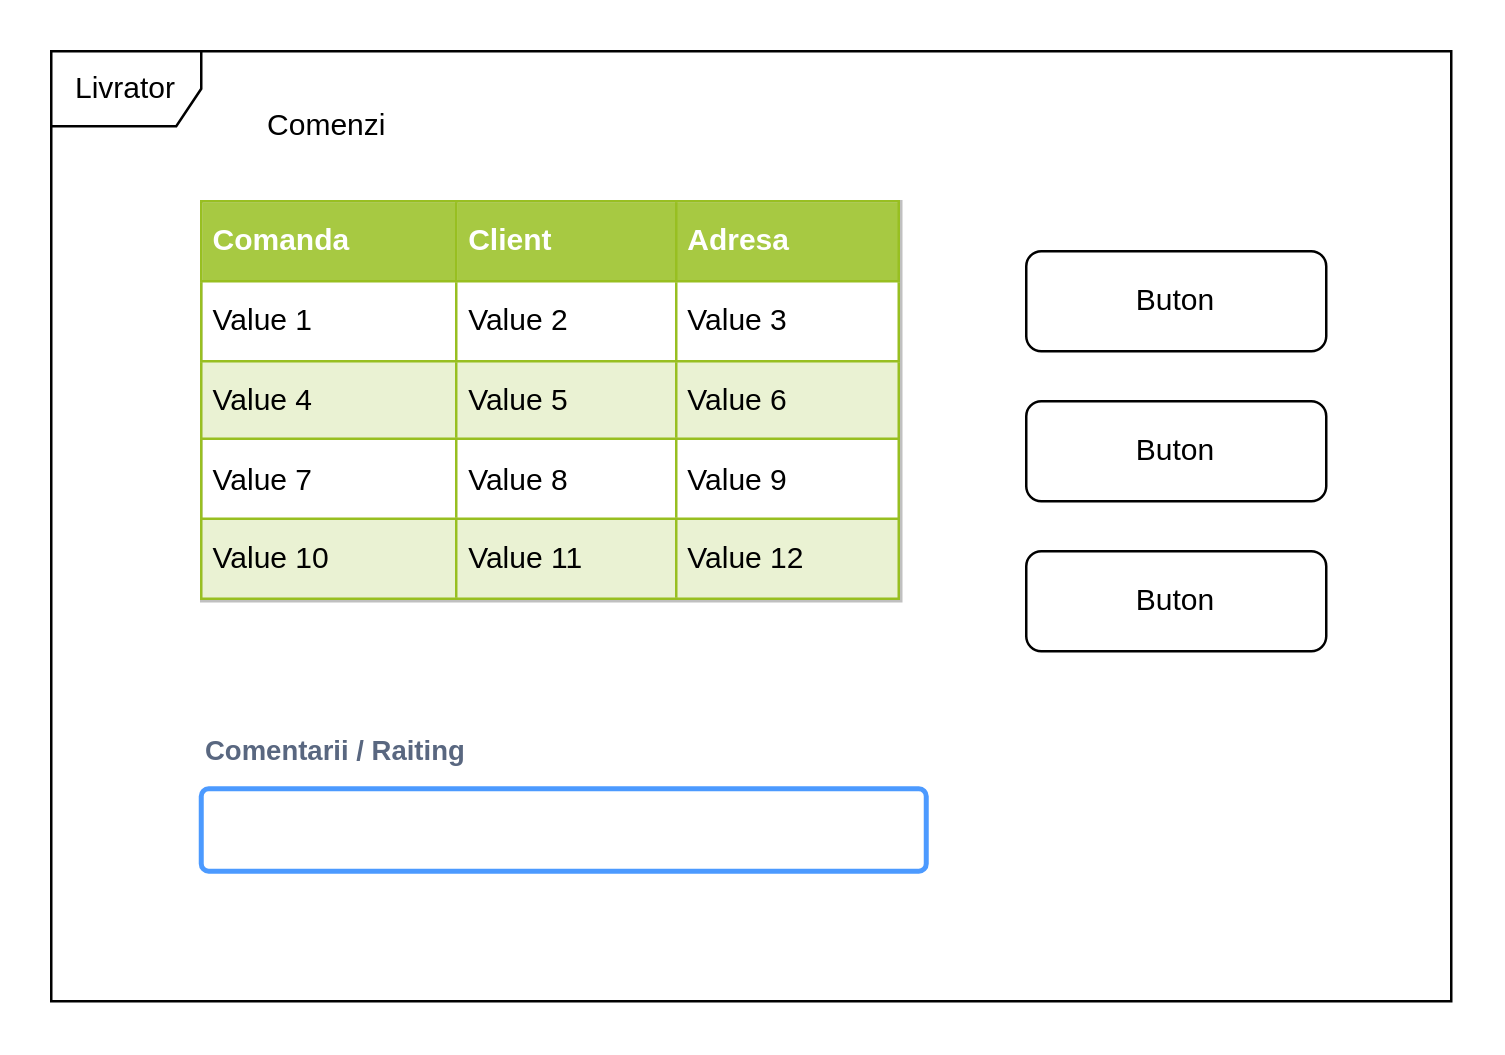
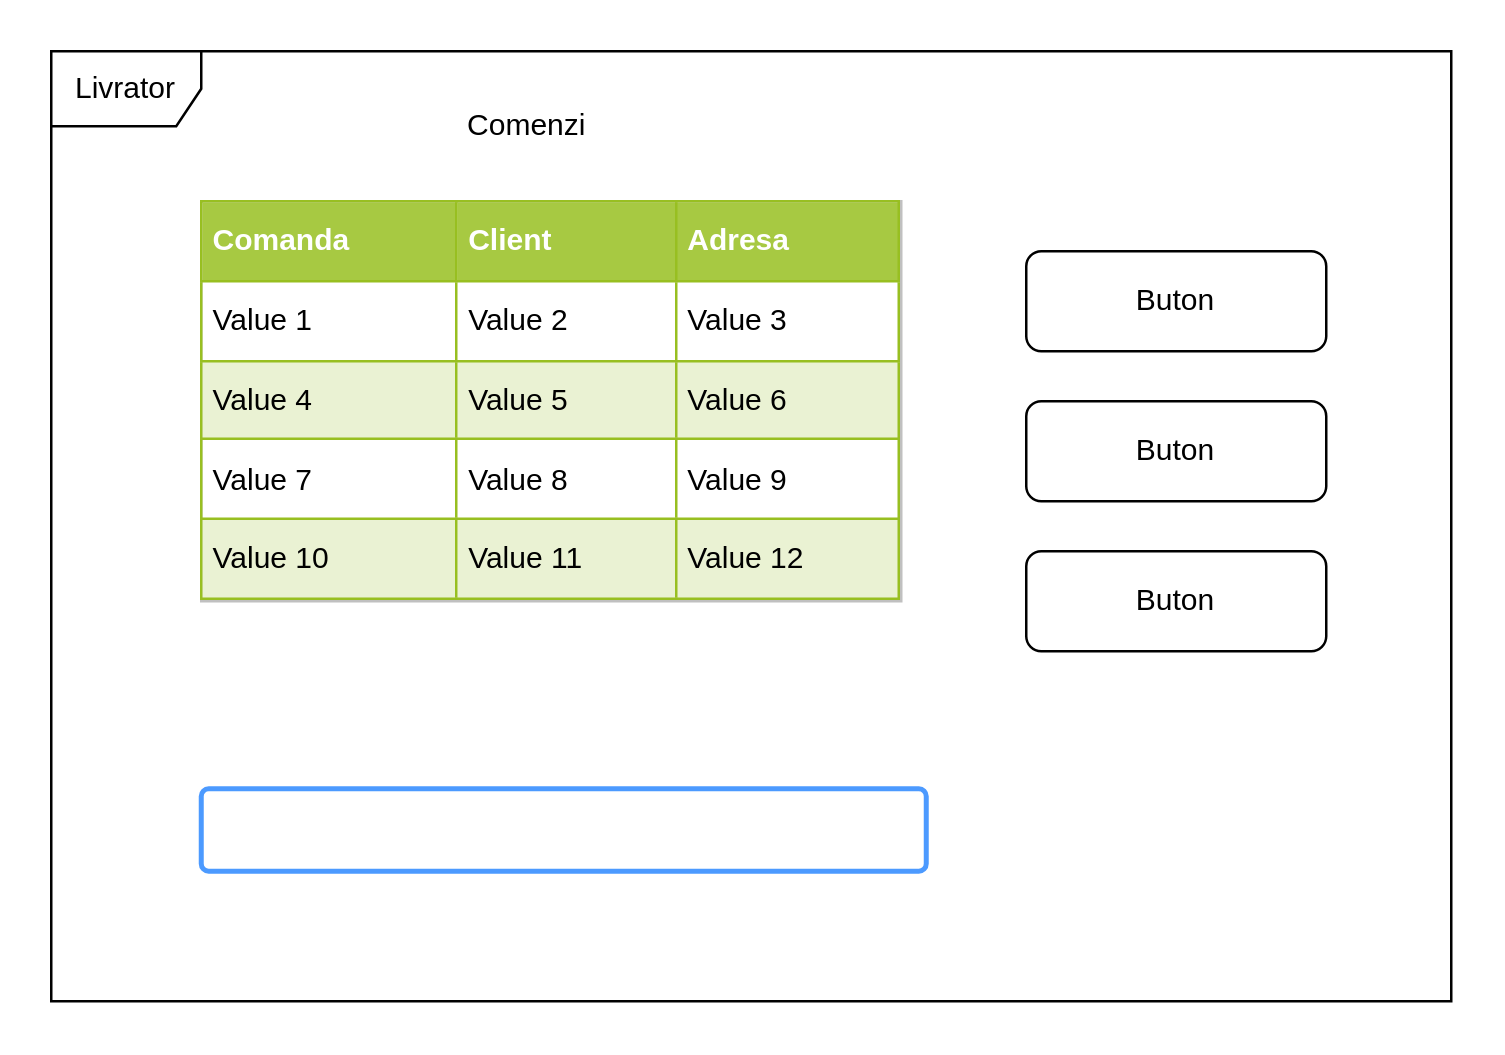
- <mxCell id="4" value="Comenzi" style="text;html=1;align=center;verticalAlign=middle;resizable=0;points=[];;autosize=1;" vertex="1" parent="1"><mxGeometry x="100" y="40" width="60" height="20" as="geometry" /></mxCell>
+ <mxCell id="4" value="Comenzi" style="text;html=1;align=center;verticalAlign=middle;resizable=0;points=[];;autosize=1;" vertex="1" parent="1"><mxGeometry x="180" y="40" width="60" height="20" as="geometry" /></mxCell>
- <mxCell id="5" value="Comentarii / Raiting" style="fillColor=none;strokeColor=none;html=1;fontSize=11;fontStyle=0;align=left;fontColor=#596780;fontStyle=1;fontSize=11" vertex="1" parent="1"><mxGeometry x="80" y="290" width="240" height="20" as="geometry" /></mxCell>
